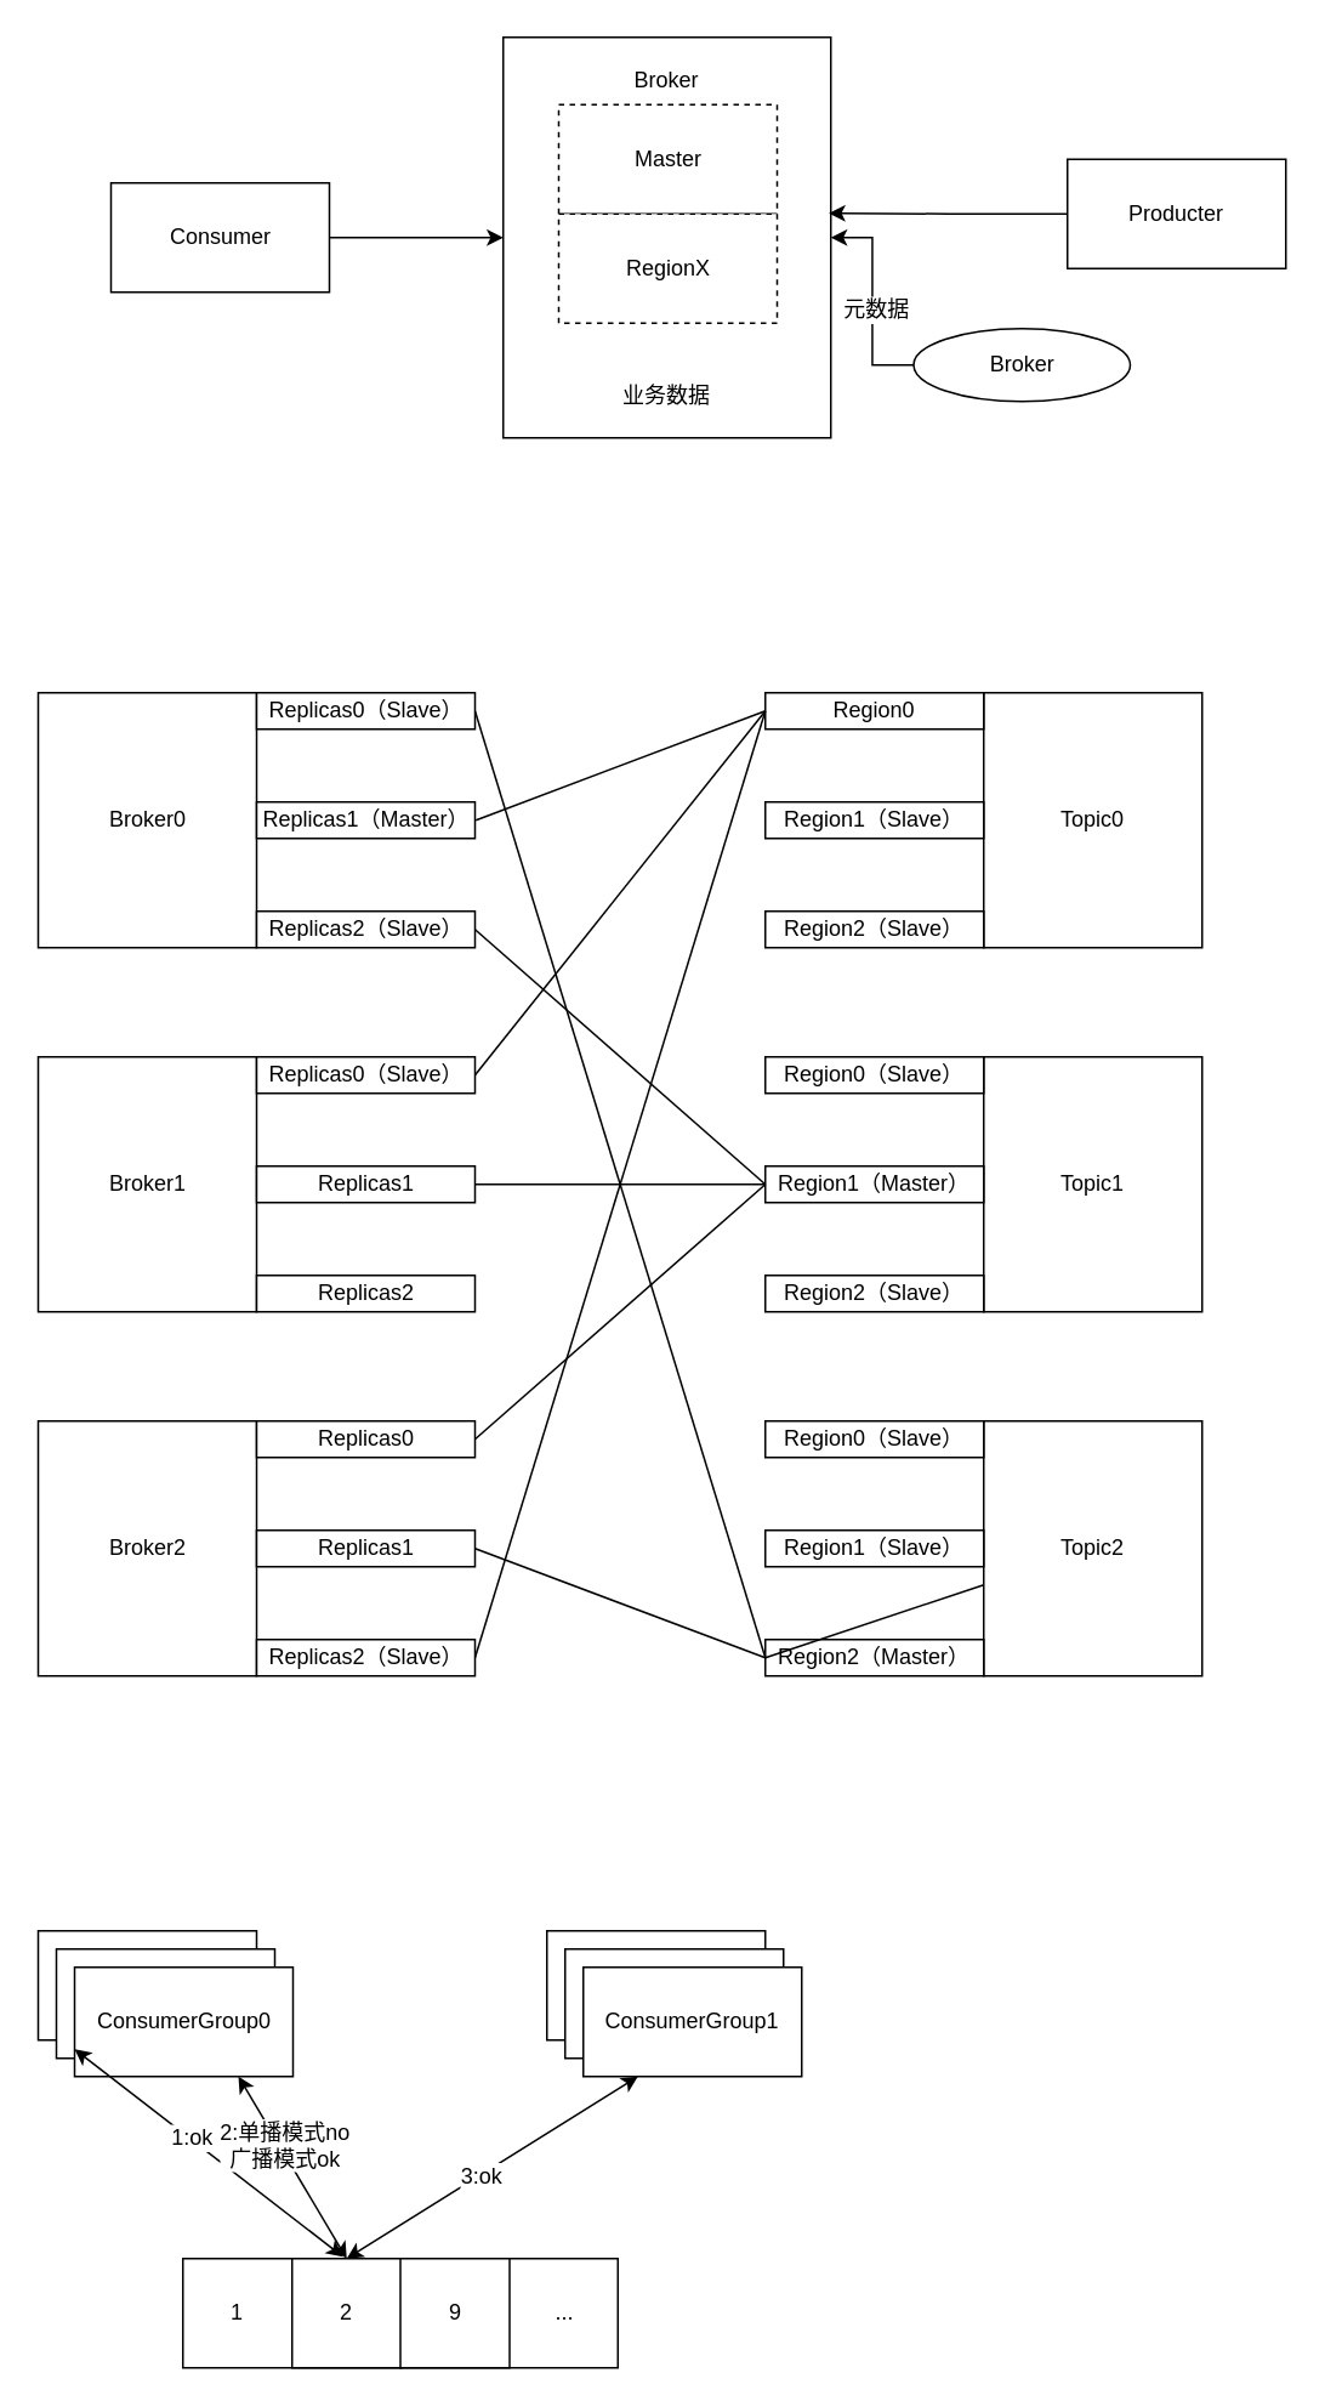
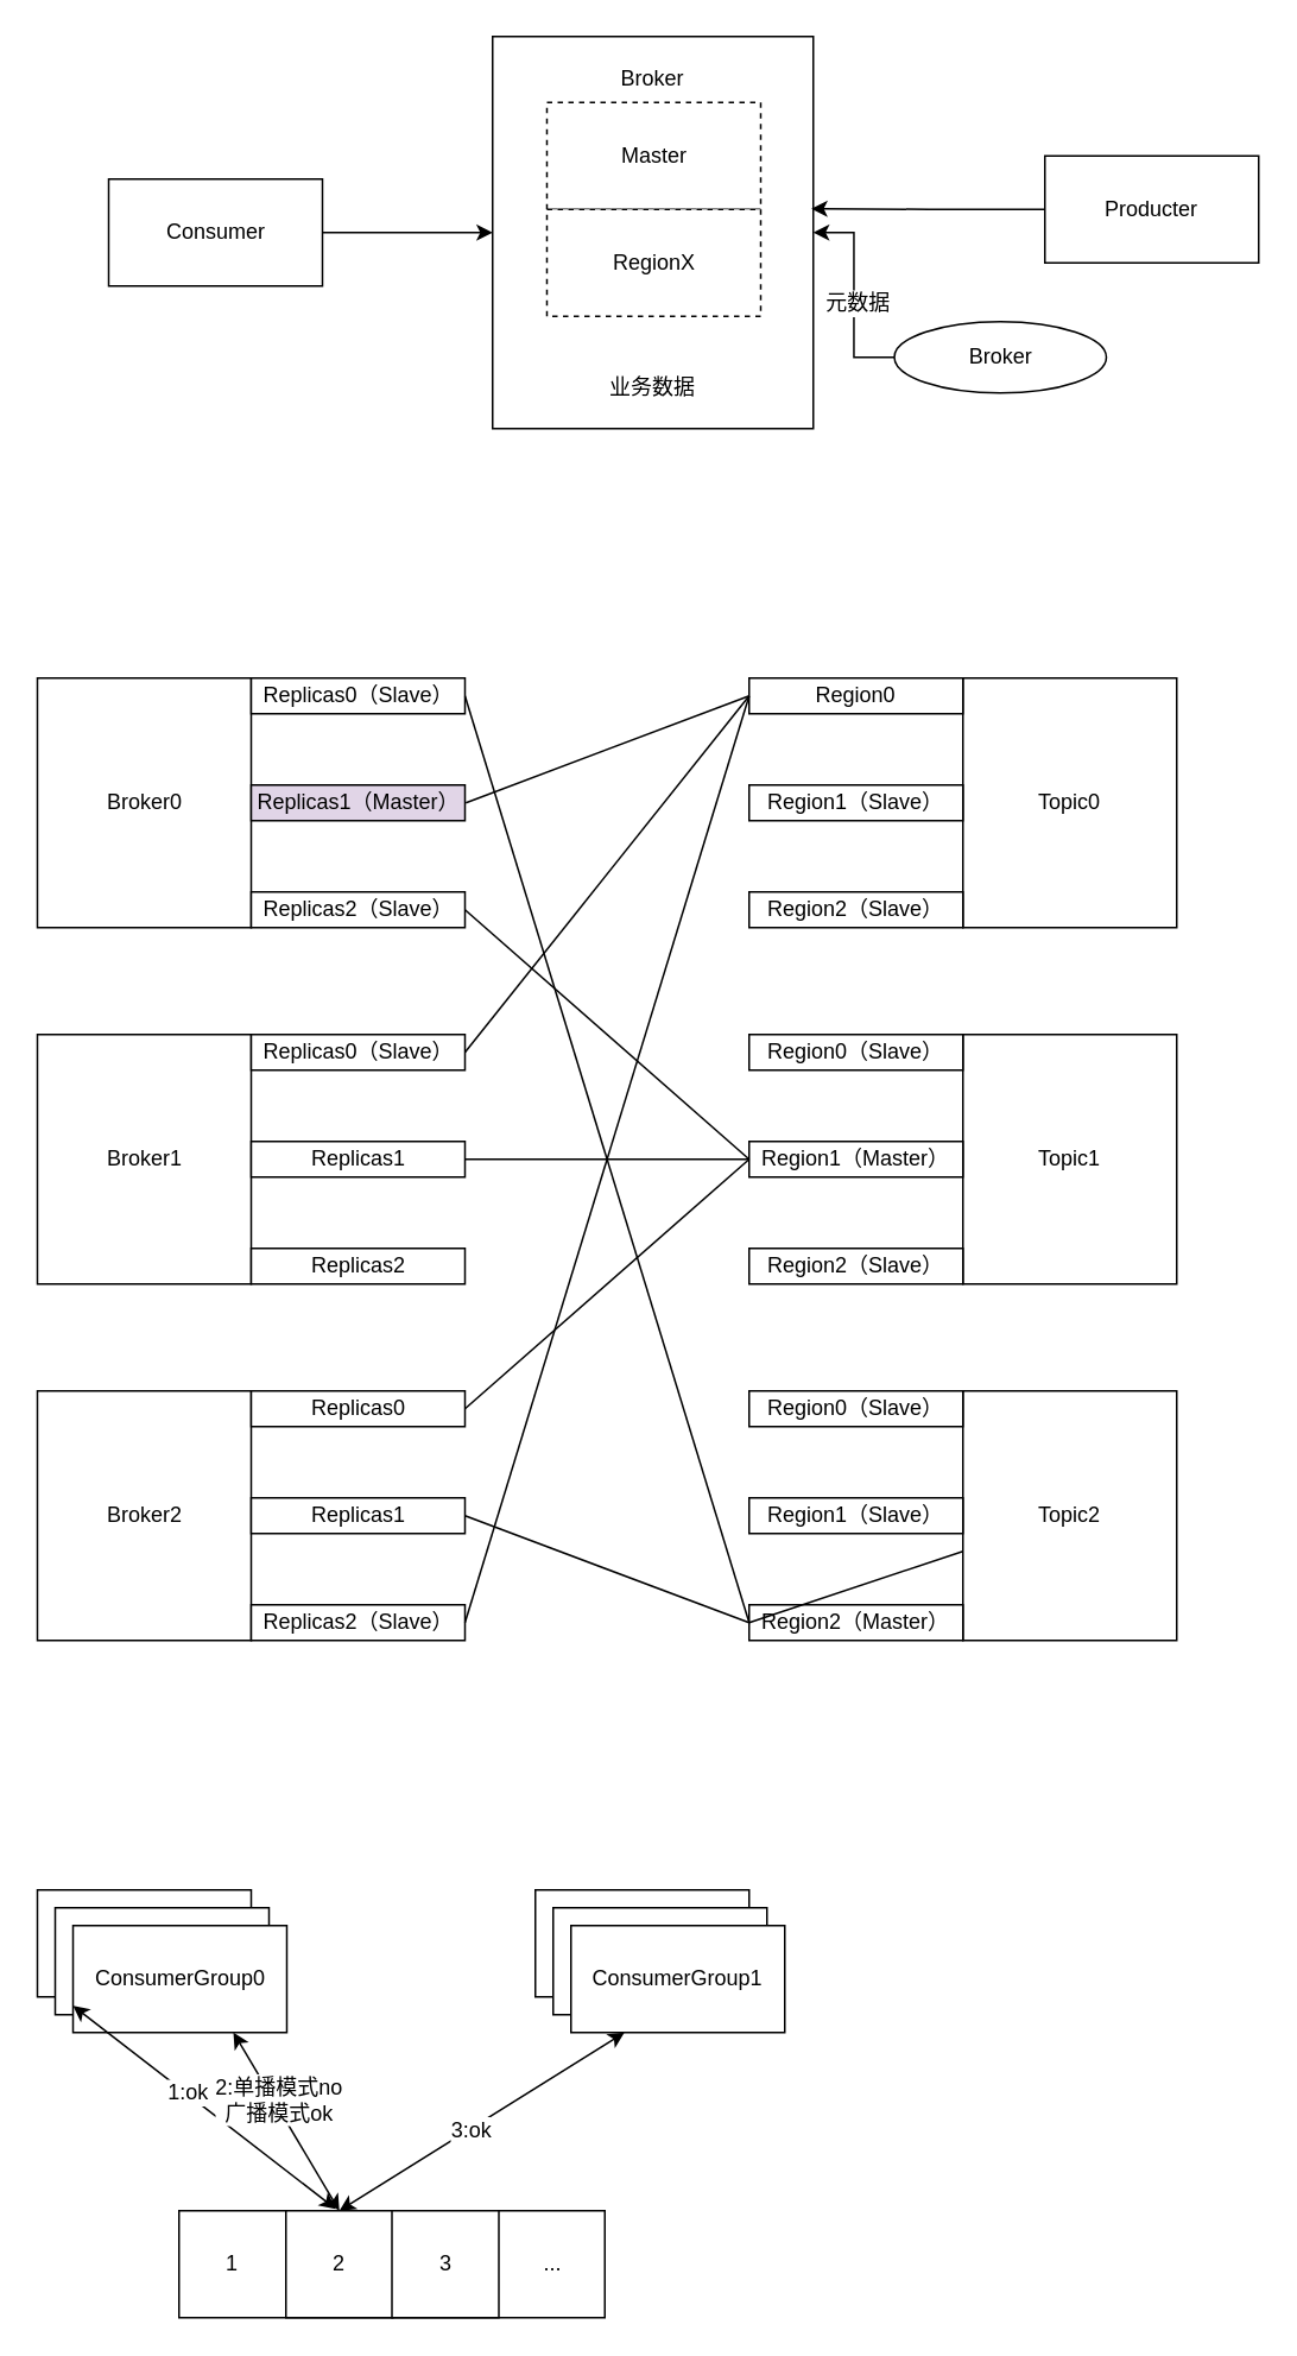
- <mxCell id="31" value="Replicas1（Master）&lt;br&gt;" style="rounded=0;whiteSpace=wrap;html=1;align=center;" vertex="1" parent="28"><mxGeometry x="120" y="60" width="120" height="20" as="geometry" /></mxCell>
+ <mxCell id="31" value="Replicas1（Master）&lt;br&gt;" style="rounded=0;whiteSpace=wrap;html=1;align=center;fillColor=#e1d5e7;" vertex="1" parent="28"><mxGeometry x="120" y="60" width="120" height="20" as="geometry" /></mxCell>
- <mxCell id="63" value="9" style="text;html=1;strokeColor=none;fillColor=none;align=center;verticalAlign=middle;whiteSpace=wrap;rounded=0;" vertex="1" parent="57"><mxGeometry x="130" y="20" width="40" height="20" as="geometry" /></mxCell>
+ <mxCell id="63" value="3" style="text;html=1;strokeColor=none;fillColor=none;align=center;verticalAlign=middle;whiteSpace=wrap;rounded=0;" vertex="1" parent="57"><mxGeometry x="130" y="20" width="40" height="20" as="geometry" /></mxCell>
